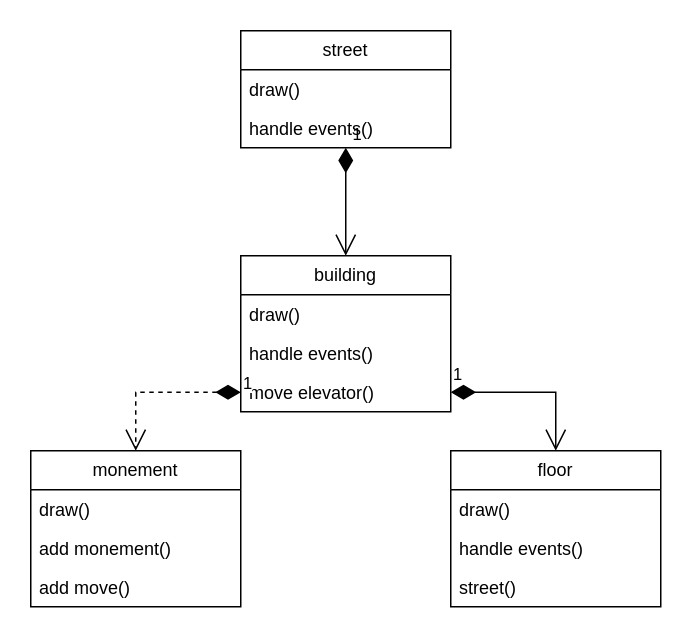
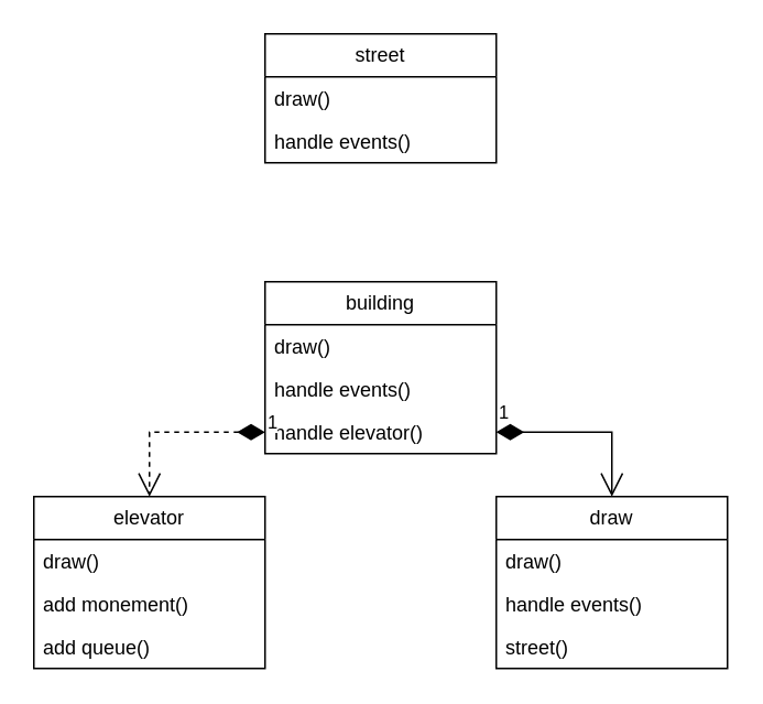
- <mxCell id="6" value="1" style="endArrow=open;html=1;endSize=12;startArrow=diamondThin;startSize=14;startFill=1;edgeStyle=orthogonalEdgeStyle;align=left;verticalAlign=bottom;rounded=0;entryX=0.5;entryY=0;entryDx=0;entryDy=0;" edge="1" parent="1" source="17" target="2"><mxGeometry x="-1" y="3" relative="1" as="geometry"><mxPoint x="230" y="120" as="sourcePoint" /><mxPoint x="320" y="230" as="targetPoint" /></mxGeometry></mxCell>
- <mxCell id="5" value="move elevator()" style="text;strokeColor=none;fillColor=none;align=left;verticalAlign=top;spacingLeft=4;spacingRight=4;overflow=hidden;rotatable=0;points=[[0,0.5],[1,0.5]];portConstraint=eastwest;whiteSpace=wrap;html=1;" vertex="1" parent="2"><mxGeometry y="78" width="140" height="26" as="geometry" /></mxCell>
+ <mxCell id="5" value="handle elevator()" style="text;strokeColor=none;fillColor=none;align=left;verticalAlign=top;spacingLeft=4;spacingRight=4;overflow=hidden;rotatable=0;points=[[0,0.5],[1,0.5]];portConstraint=eastwest;whiteSpace=wrap;html=1;" vertex="1" parent="2"><mxGeometry y="78" width="140" height="26" as="geometry" /></mxCell>
- <mxCell id="7" value="monement" style="swimlane;fontStyle=0;childLayout=stackLayout;horizontal=1;startSize=26;fillColor=none;horizontalStack=0;resizeParent=1;resizeParentMax=0;resizeLast=0;collapsible=1;marginBottom=0;whiteSpace=wrap;html=1;" vertex="1" parent="1"><mxGeometry x="20" y="300" width="140" height="104" as="geometry" /></mxCell>
+ <mxCell id="7" value="elevator" style="swimlane;fontStyle=0;childLayout=stackLayout;horizontal=1;startSize=26;fillColor=none;horizontalStack=0;resizeParent=1;resizeParentMax=0;resizeLast=0;collapsible=1;marginBottom=0;whiteSpace=wrap;html=1;" vertex="1" parent="1"><mxGeometry x="20" y="300" width="140" height="104" as="geometry" /></mxCell>
- <mxCell id="12" value="floor" style="swimlane;fontStyle=0;childLayout=stackLayout;horizontal=1;startSize=26;fillColor=none;horizontalStack=0;resizeParent=1;resizeParentMax=0;resizeLast=0;collapsible=1;marginBottom=0;whiteSpace=wrap;html=1;" vertex="1" parent="1"><mxGeometry x="300" y="300" width="140" height="104" as="geometry" /></mxCell>
+ <mxCell id="12" value="draw" style="swimlane;fontStyle=0;childLayout=stackLayout;horizontal=1;startSize=26;fillColor=none;horizontalStack=0;resizeParent=1;resizeParentMax=0;resizeLast=0;collapsible=1;marginBottom=0;whiteSpace=wrap;html=1;" vertex="1" parent="1"><mxGeometry x="300" y="300" width="140" height="104" as="geometry" /></mxCell>
- <mxCell id="10" value="add move()" style="text;strokeColor=none;fillColor=none;align=left;verticalAlign=top;spacingLeft=4;spacingRight=4;overflow=hidden;rotatable=0;points=[[0,0.5],[1,0.5]];portConstraint=eastwest;whiteSpace=wrap;html=1;" vertex="1" parent="7"><mxGeometry y="78" width="140" height="26" as="geometry" /></mxCell>
+ <mxCell id="10" value="add queue()" style="text;strokeColor=none;fillColor=none;align=left;verticalAlign=top;spacingLeft=4;spacingRight=4;overflow=hidden;rotatable=0;points=[[0,0.5],[1,0.5]];portConstraint=eastwest;whiteSpace=wrap;html=1;" vertex="1" parent="7"><mxGeometry y="78" width="140" height="26" as="geometry" /></mxCell>
